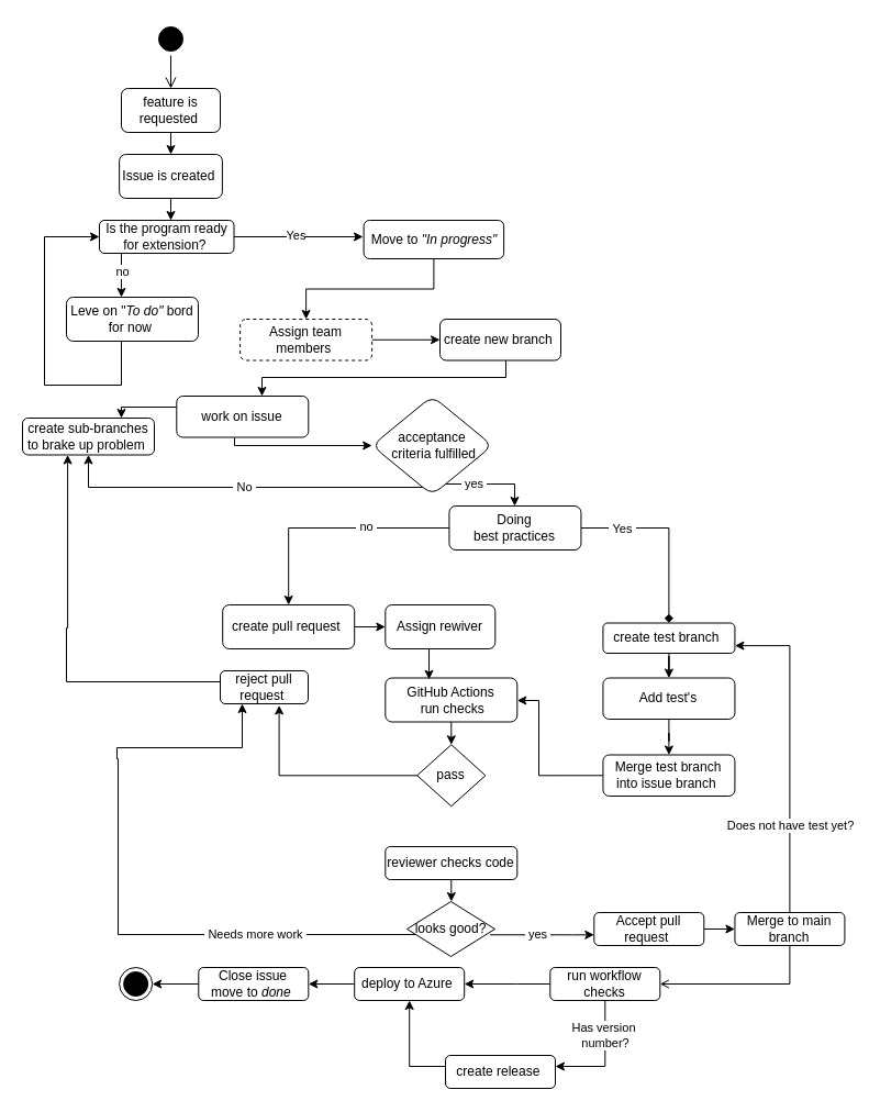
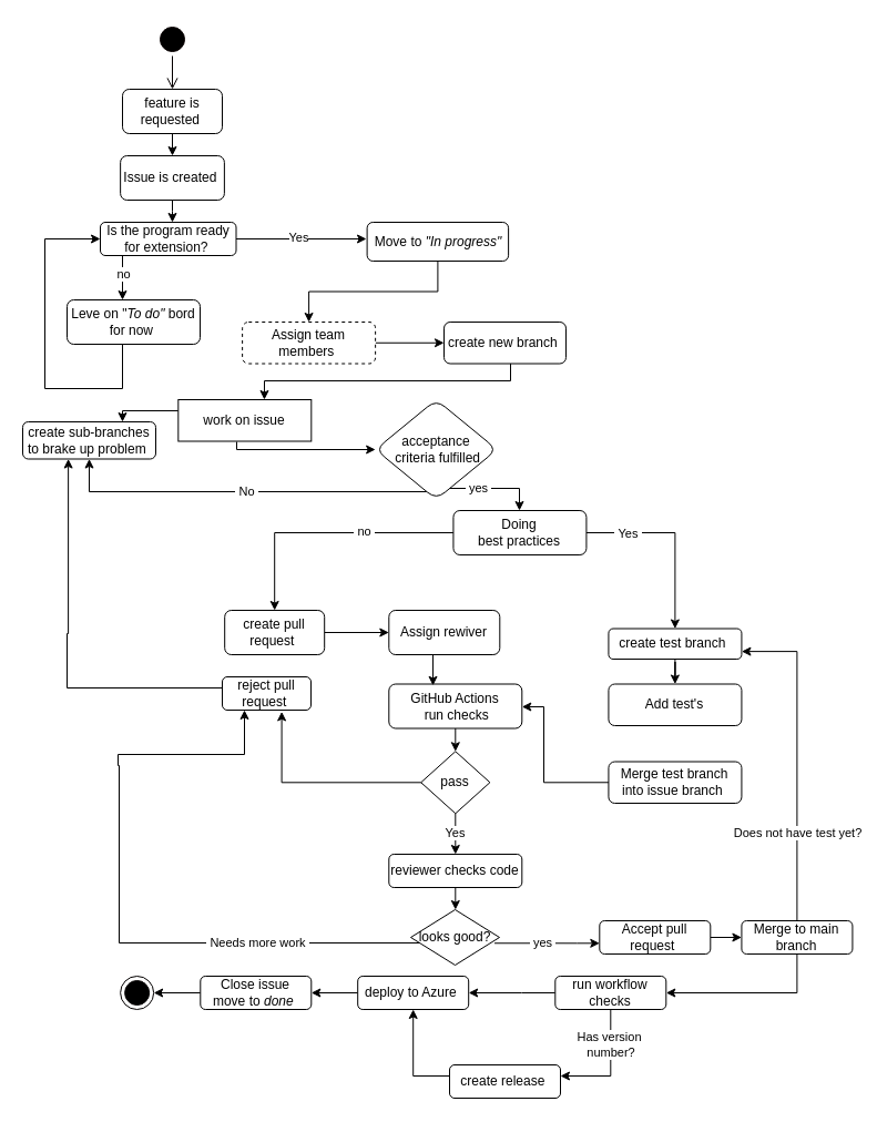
- <mxCell id="23" value="work on issue" style="whiteSpace=wrap;html=1;rounded=1;" vertex="1" parent="1"><mxGeometry x="160.31" y="360" width="120" height="37.5" as="geometry" /></mxCell>
+ <mxCell id="23" value="work on issue" style="whiteSpace=wrap;html=1;rounded=0;" vertex="1" parent="1"><mxGeometry x="160.31" y="360" width="120" height="37.5" as="geometry" /></mxCell>
- <mxCell id="37" style="edgeStyle=orthogonalEdgeStyle;rounded=0;orthogonalLoop=1;jettySize=auto;html=1;endArrow=diamond;" edge="1" parent="1" source="41" target="30"><mxGeometry relative="1" as="geometry" /></mxCell>
+ <mxCell id="37" style="edgeStyle=orthogonalEdgeStyle;rounded=0;orthogonalLoop=1;jettySize=auto;html=1;" edge="1" parent="1" source="41" target="30"><mxGeometry relative="1" as="geometry" /></mxCell>
- <mxCell id="43" value="create pull request&amp;nbsp;" style="whiteSpace=wrap;html=1;rounded=1;" vertex="1" parent="1"><mxGeometry x="202.19" y="550" width="120" height="40" as="geometry" /></mxCell>
+ <mxCell id="43" value="create pull request&amp;nbsp;" style="whiteSpace=wrap;html=1;rounded=1;" vertex="1" parent="1"><mxGeometry x="202.19" y="550" width="90" height="40" as="geometry" /></mxCell>
- <mxCell id="31" value="" style="edgeStyle=orthogonalEdgeStyle;rounded=0;orthogonalLoop=1;jettySize=auto;html=1;" edge="1" parent="1" source="32" target="34"><mxGeometry relative="1" as="geometry" /></mxCell>
+ <mxCell id="46" value="Yes" style="edgeStyle=orthogonalEdgeStyle;rounded=0;orthogonalLoop=1;jettySize=auto;html=1;" edge="1" parent="1" source="74" target="50"><mxGeometry relative="1" as="geometry"><mxPoint x="410.31" y="700" as="sourcePoint" /></mxGeometry></mxCell>
- <mxCell id="57" value="" style="edgeStyle=orthogonalEdgeStyle;rounded=0;orthogonalLoop=1;jettySize=auto;html=1;endArrow=open;" edge="1" parent="1" source="60" target="64"><mxGeometry relative="1" as="geometry"><Array as="points"><mxPoint x="718" y="895" /></Array></mxGeometry></mxCell>
+ <mxCell id="57" value="" style="edgeStyle=orthogonalEdgeStyle;rounded=0;orthogonalLoop=1;jettySize=auto;html=1;" edge="1" parent="1" source="60" target="64"><mxGeometry relative="1" as="geometry"><Array as="points"><mxPoint x="718" y="895" /></Array></mxGeometry></mxCell>
